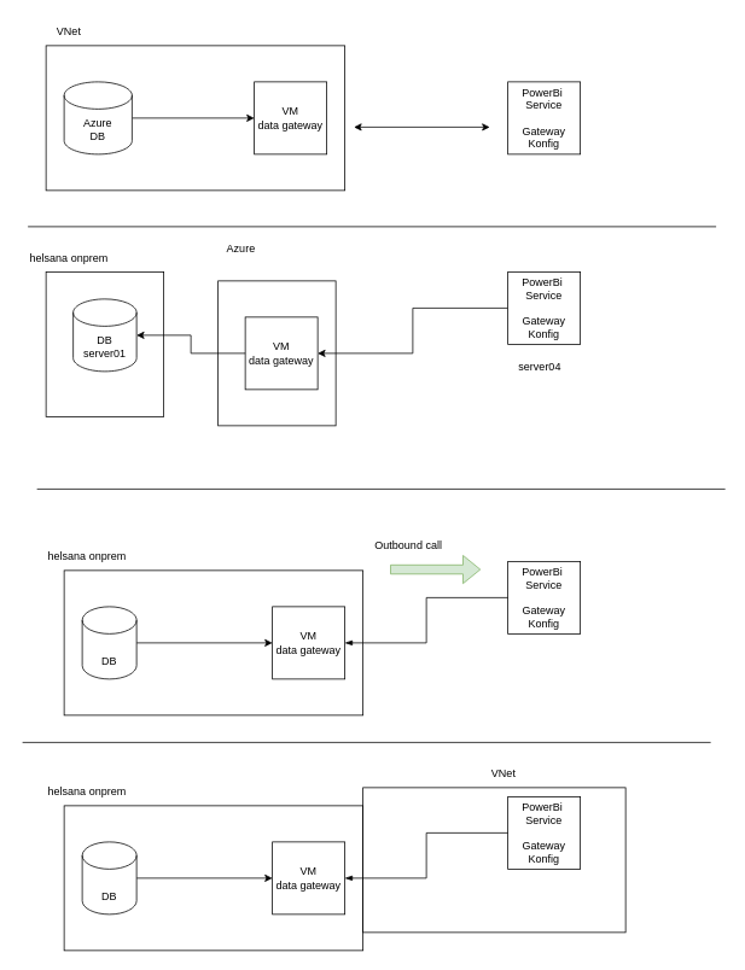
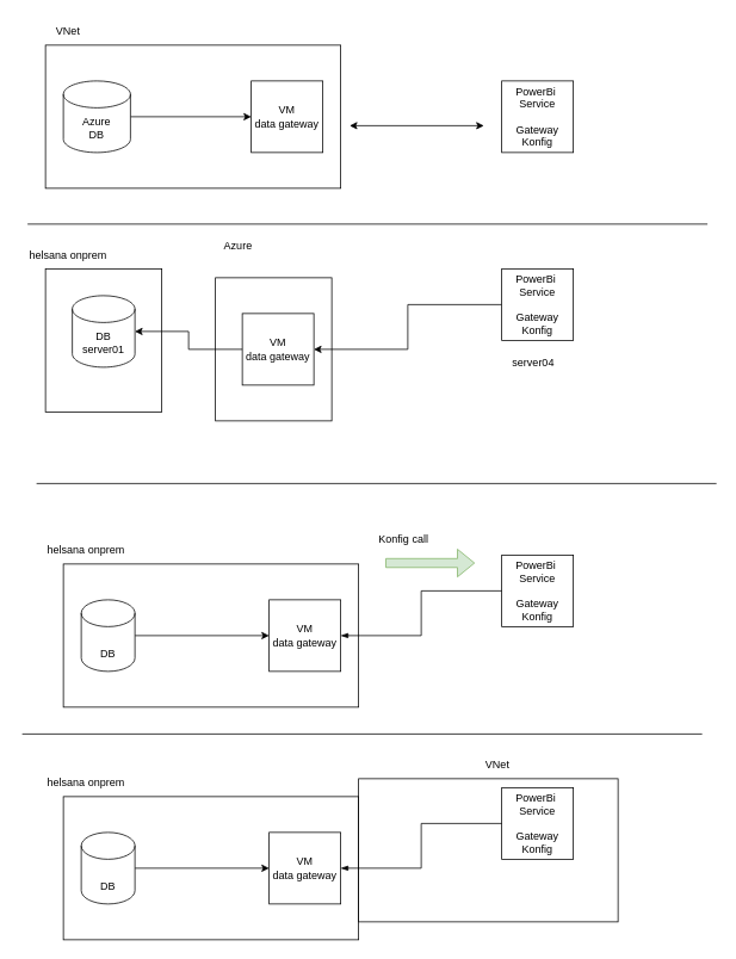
- <mxCell id="37" value="Outbound call" style="text;html=1;align=center;verticalAlign=middle;resizable=0;points=[];autosize=1;strokeColor=none;fillColor=none;" parent="1" vertex="1"><mxGeometry x="400" y="588" width="100" height="30" as="geometry" /></mxCell>
+ <mxCell id="37" value="Konfig call" style="text;html=1;align=center;verticalAlign=middle;resizable=0;points=[];autosize=1;strokeColor=none;fillColor=none;" parent="1" vertex="1"><mxGeometry x="400" y="588" width="100" height="30" as="geometry" /></mxCell>
